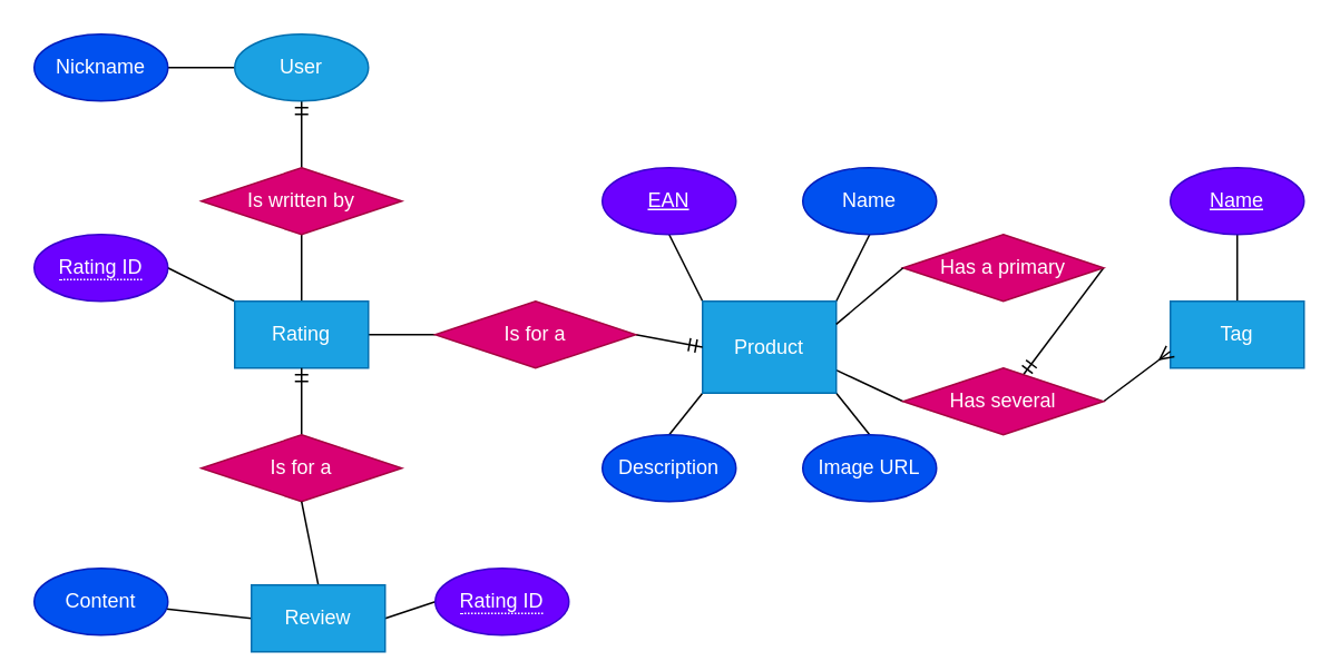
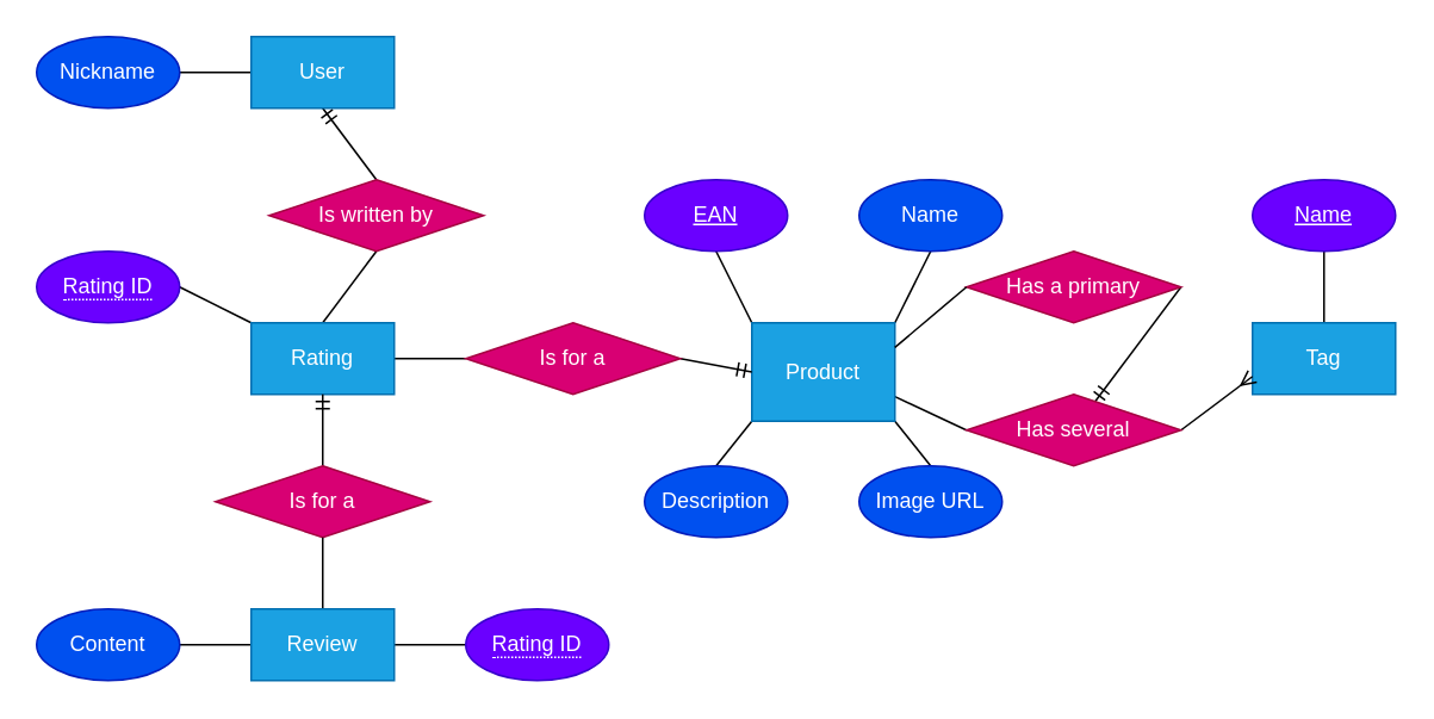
- <mxCell id="29" value="User" style="ellipse;whiteSpace=wrap;html=1;align=center;fillColor=#1ba1e2;fontColor=#ffffff;strokeColor=#006EAF;" vertex="1" parent="1"><mxGeometry y="20" width="80" height="40" as="geometry" x="140" /></mxCell>
+ <mxCell id="29" value="User" style="whiteSpace=wrap;html=1;align=center;fillColor=#1ba1e2;fontColor=#ffffff;strokeColor=#006EAF;" vertex="1" parent="1"><mxGeometry y="20" width="80" height="40" as="geometry" x="140" /></mxCell>
- <mxCell id="27" value="Is written by" style="shape=rhombus;perimeter=rhombusPerimeter;whiteSpace=wrap;html=1;align=center;fillColor=#d80073;fontColor=#ffffff;strokeColor=#A50040;" vertex="1" parent="1"><mxGeometry x="120" y="100" width="120" height="40" as="geometry" /></mxCell>
+ <mxCell id="27" value="Is written by" style="shape=rhombus;perimeter=rhombusPerimeter;whiteSpace=wrap;html=1;align=center;fillColor=#d80073;fontColor=#ffffff;strokeColor=#A50040;" vertex="1" parent="1"><mxGeometry x="150" y="100" width="120" height="40" as="geometry" /></mxCell>
- <mxCell id="35" value="Review" style="whiteSpace=wrap;html=1;align=center;fillColor=#1ba1e2;fontColor=#ffffff;strokeColor=#006EAF;" vertex="1" parent="1"><mxGeometry x="150" y="350" width="80" height="40" as="geometry" /></mxCell>
+ <mxCell id="35" value="Review" style="whiteSpace=wrap;html=1;align=center;fillColor=#1ba1e2;fontColor=#ffffff;strokeColor=#006EAF;" vertex="1" parent="1"><mxGeometry y="340" width="80" height="40" as="geometry" x="140" /></mxCell>
